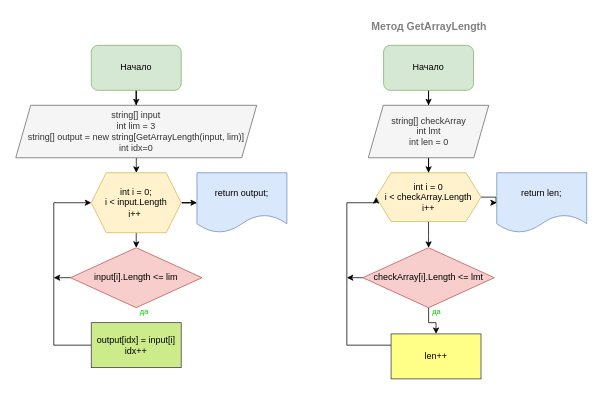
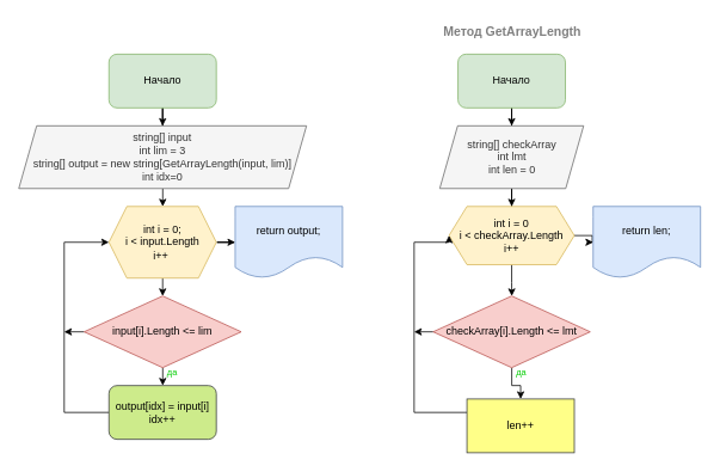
+ <mxCell id="9" value="" style="edgeStyle=orthogonalEdgeStyle;rounded=0;orthogonalLoop=1;jettySize=auto;html=1;fontSize=12;" parent="1" source="11" target="13" edge="1"><mxGeometry relative="1" as="geometry" /></mxCell>
- <mxCell id="13" value="&lt;div&gt;output[idx] = input[i]&lt;/div&gt;&lt;div&gt;idx++&lt;/div&gt;" style="rounded=0;whiteSpace=wrap;html=1;fontSize=12;fillColor=#cdeb8b;strokeColor=#36393d;" parent="1" vertex="1"><mxGeometry x="121" y="430" width="120" height="60" as="geometry" /></mxCell>
+ <mxCell id="13" value="&lt;div&gt;output[idx] = input[i]&lt;/div&gt;&lt;div&gt;idx++&lt;/div&gt;" style="whiteSpace=wrap;html=1;fontSize=12;fillColor=#cdeb8b;strokeColor=#36393d;rounded=1;" parent="1" vertex="1"><mxGeometry x="121" y="430" width="120" height="60" as="geometry" /></mxCell>
